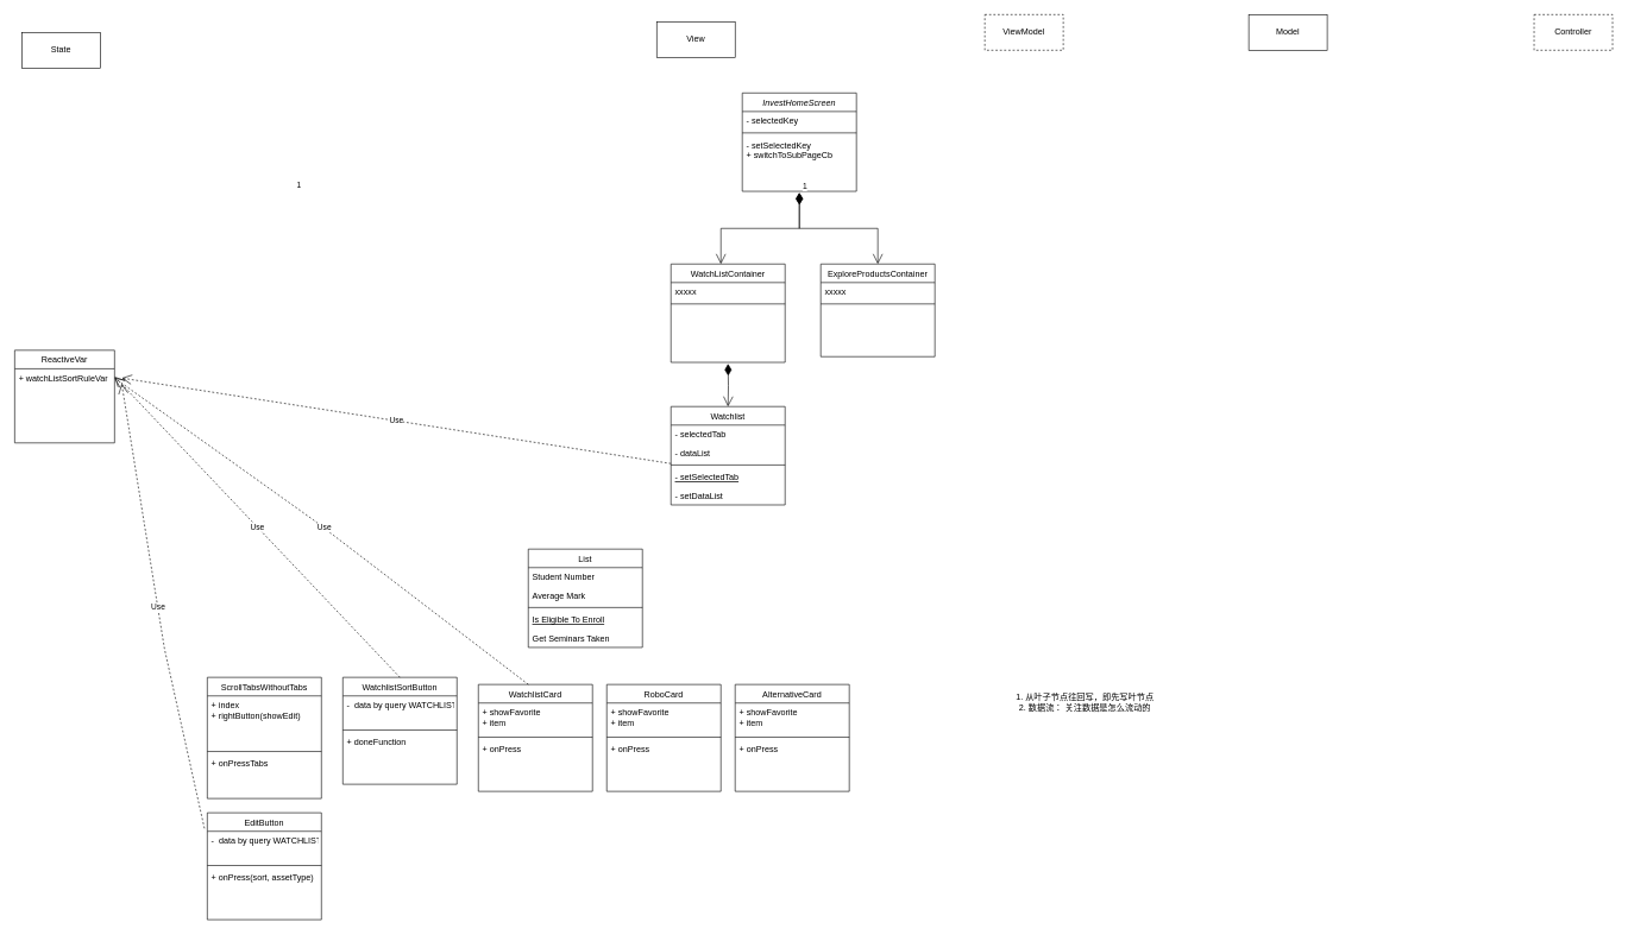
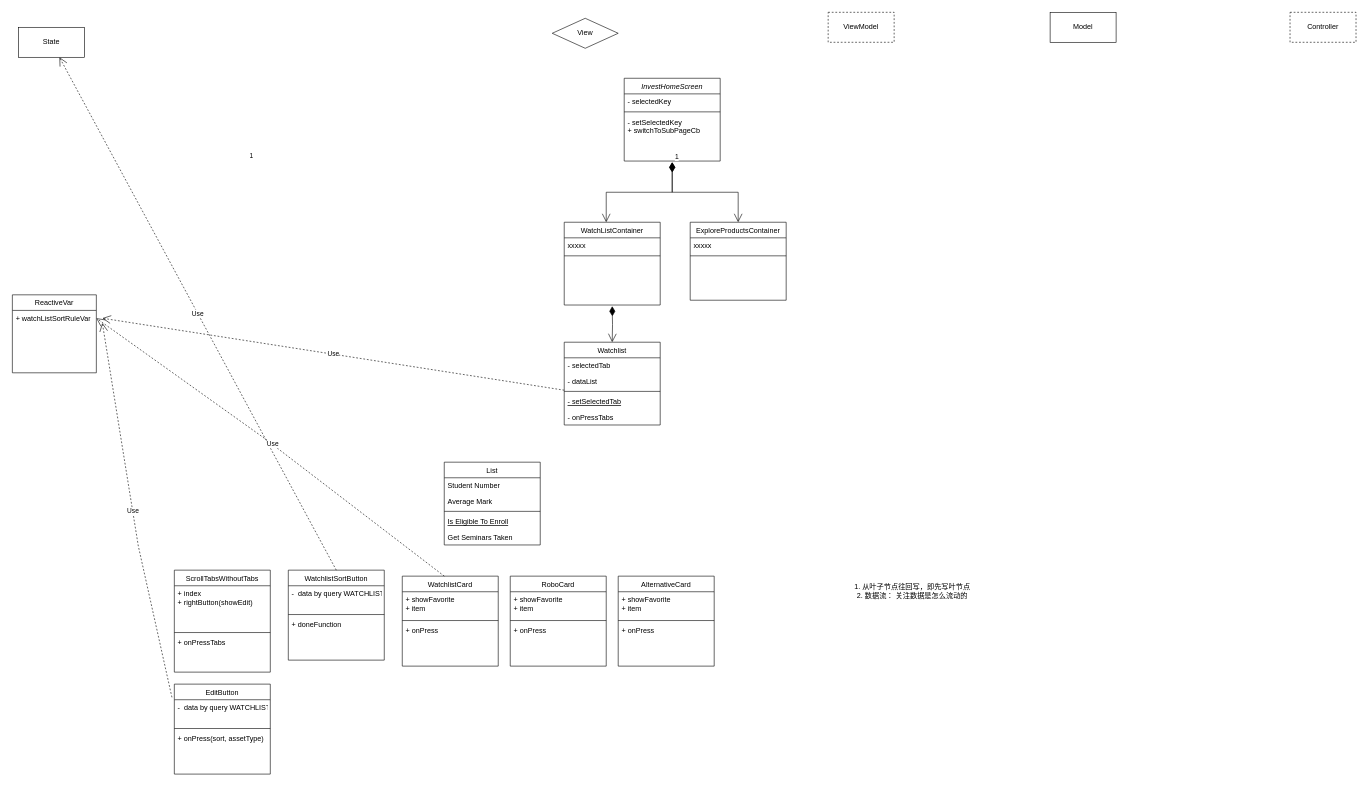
- <mxCell id="51" value="View" style="html=1;whiteSpace=wrap;" vertex="1" parent="1"><mxGeometry x="920" y="30" width="110" height="50" as="geometry" /></mxCell>
+ <mxCell id="51" value="View" style="rhombus;html=1;whiteSpace=wrap;" vertex="1" parent="1"><mxGeometry x="920" y="30" width="110" height="50" as="geometry" /></mxCell>
- <mxCell id="19" value="- setDataList" style="text;align=left;verticalAlign=top;spacingLeft=4;spacingRight=4;overflow=hidden;rotatable=0;points=[[0,0.5],[1,0.5]];portConstraint=eastwest;" vertex="1" parent="14"><mxGeometry y="112" width="160" height="26" as="geometry" /></mxCell>
+ <mxCell id="19" value="- onPressTabs" style="text;align=left;verticalAlign=top;spacingLeft=4;spacingRight=4;overflow=hidden;rotatable=0;points=[[0,0.5],[1,0.5]];portConstraint=eastwest;" vertex="1" parent="14"><mxGeometry y="112" width="160" height="26" as="geometry" /></mxCell>
- <mxCell id="58" value="Use" style="endArrow=open;endSize=12;dashed=1;html=1;rounded=0;entryX=1;entryY=0.106;entryDx=0;entryDy=0;entryPerimeter=0;exitX=0.5;exitY=0;exitDx=0;exitDy=0;" edge="1" parent="1" source="21" target="57"><mxGeometry width="160" relative="1" as="geometry"><mxPoint x="370" y="820" as="sourcePoint" /><mxPoint x="530" y="820" as="targetPoint" /></mxGeometry></mxCell>
+ <mxCell id="58" value="Use" style="endArrow=open;endSize=12;dashed=1;html=1;rounded=0;exitX=0.5;exitY=0;exitDx=0;exitDy=0;" edge="1" parent="1" source="21" target="55"><mxGeometry width="160" relative="1" as="geometry"><mxPoint x="370" y="820" as="sourcePoint" /><mxPoint x="530" y="820" as="targetPoint" /></mxGeometry></mxCell>
